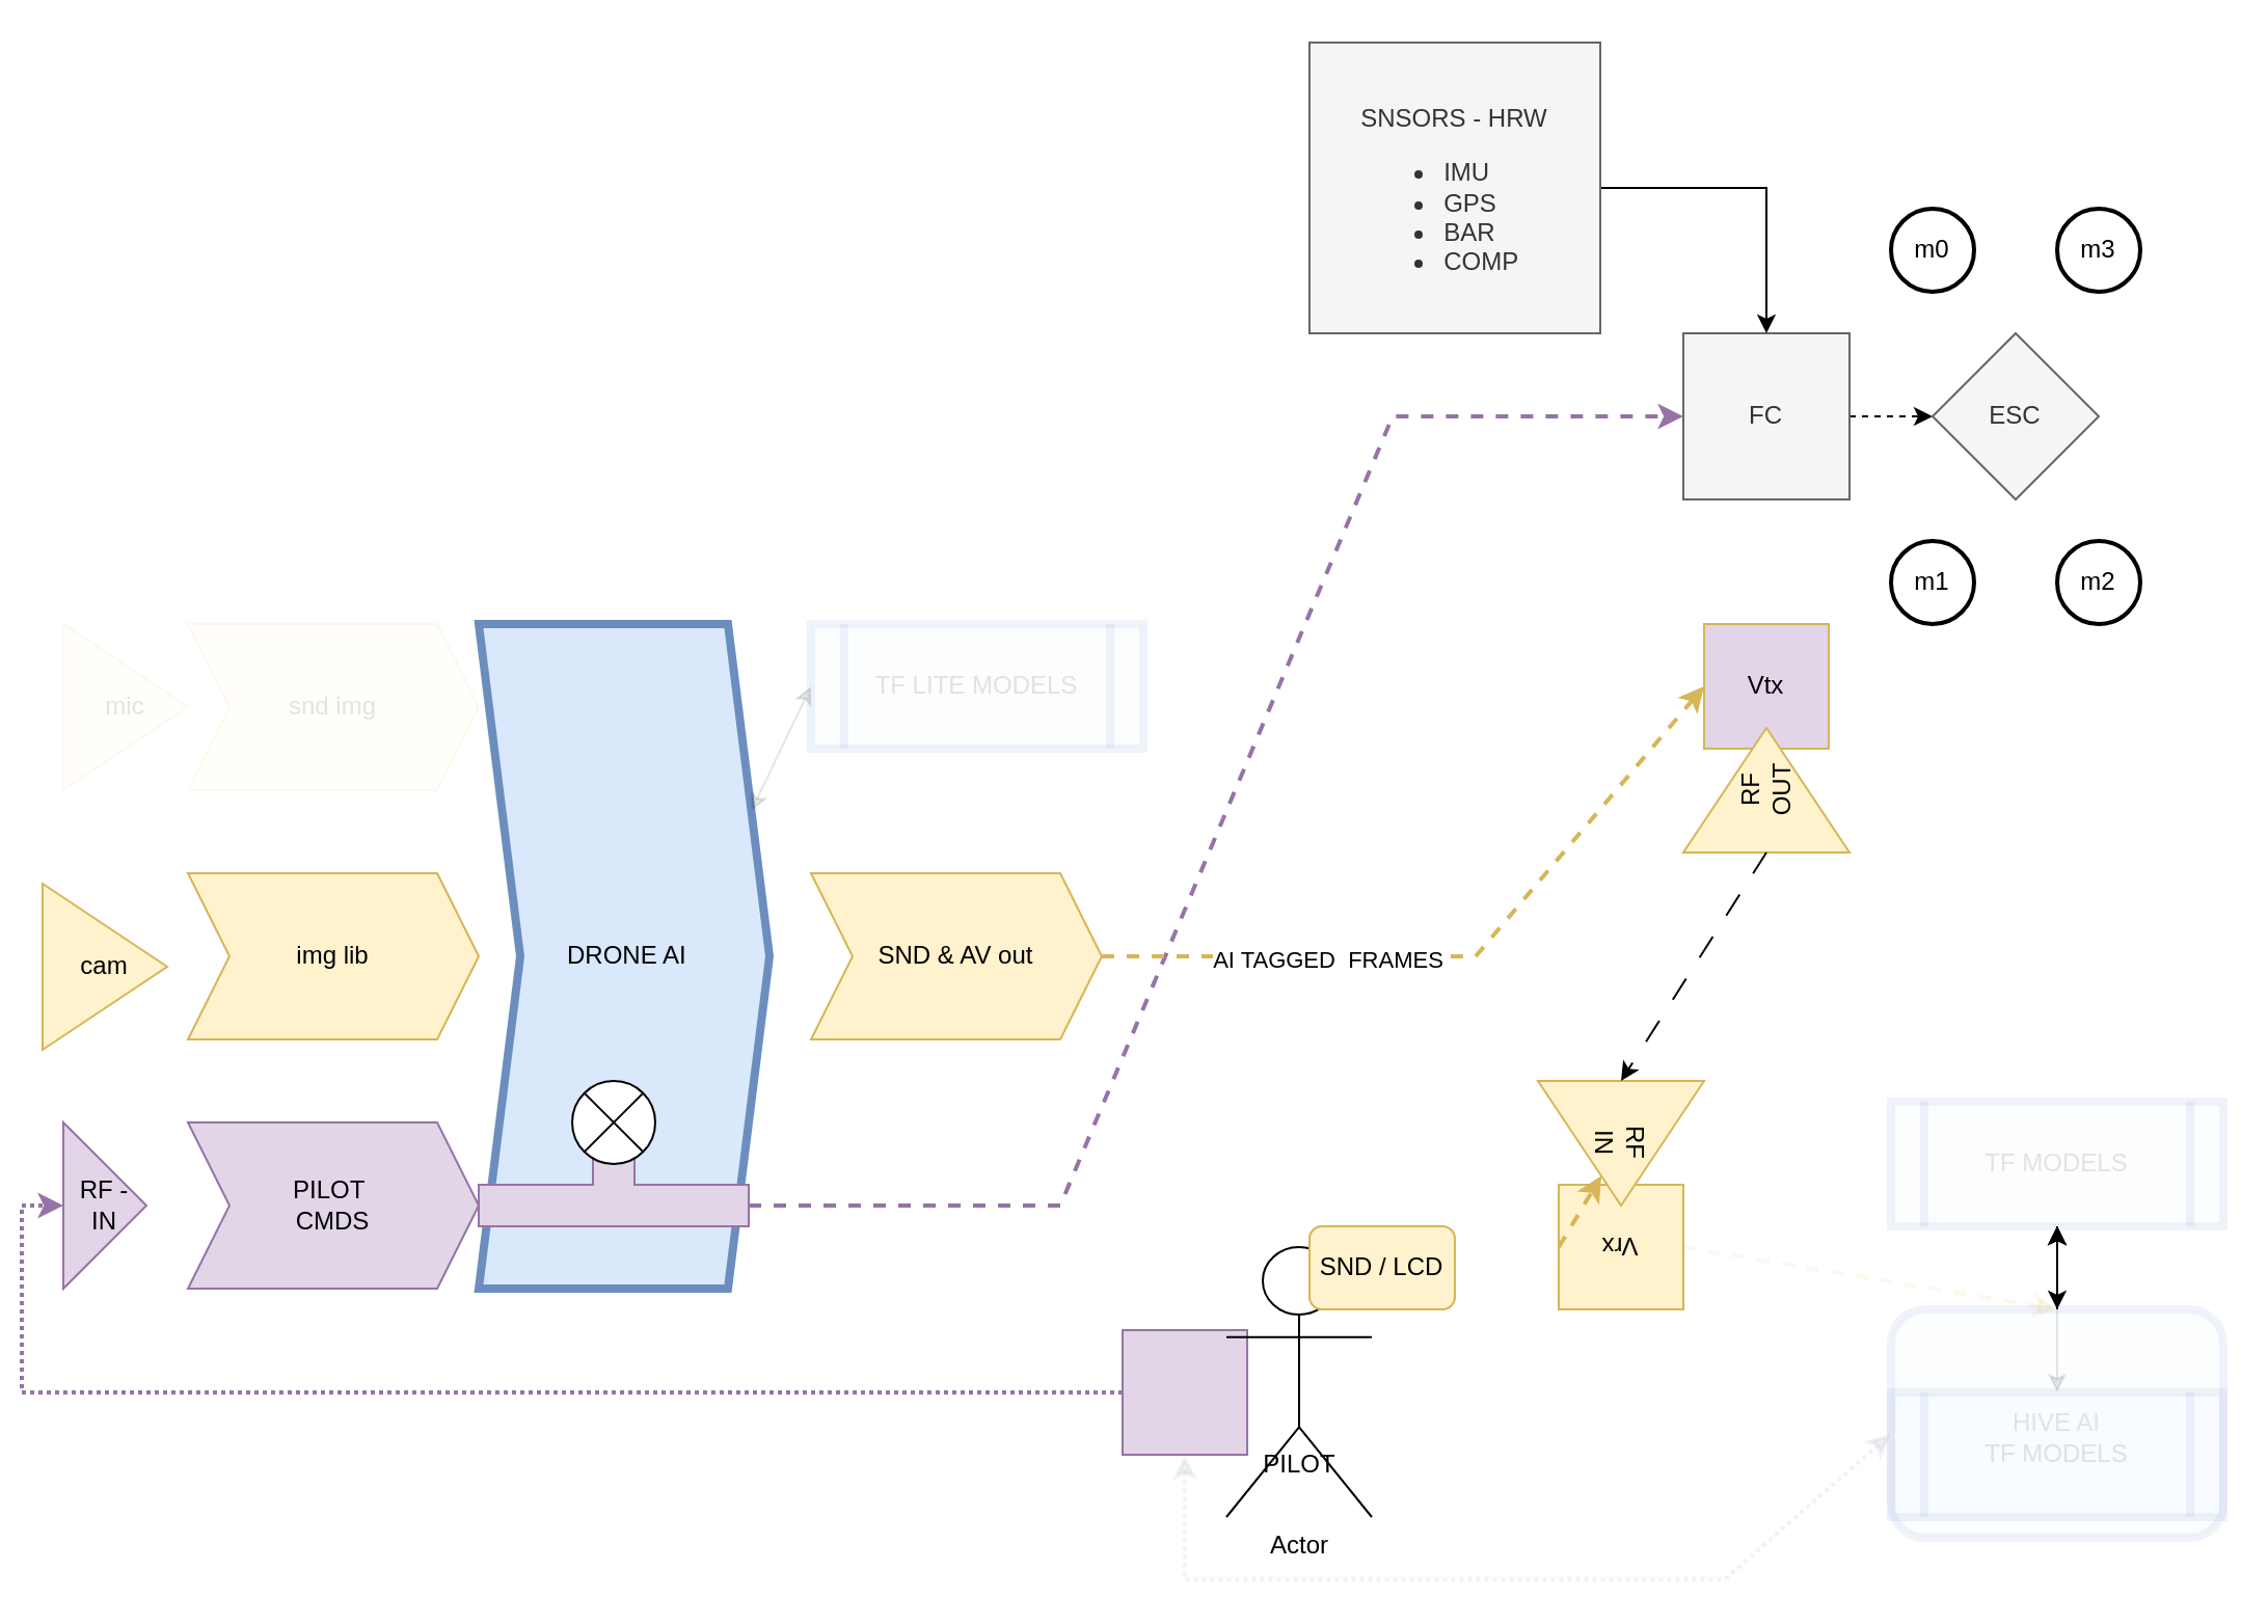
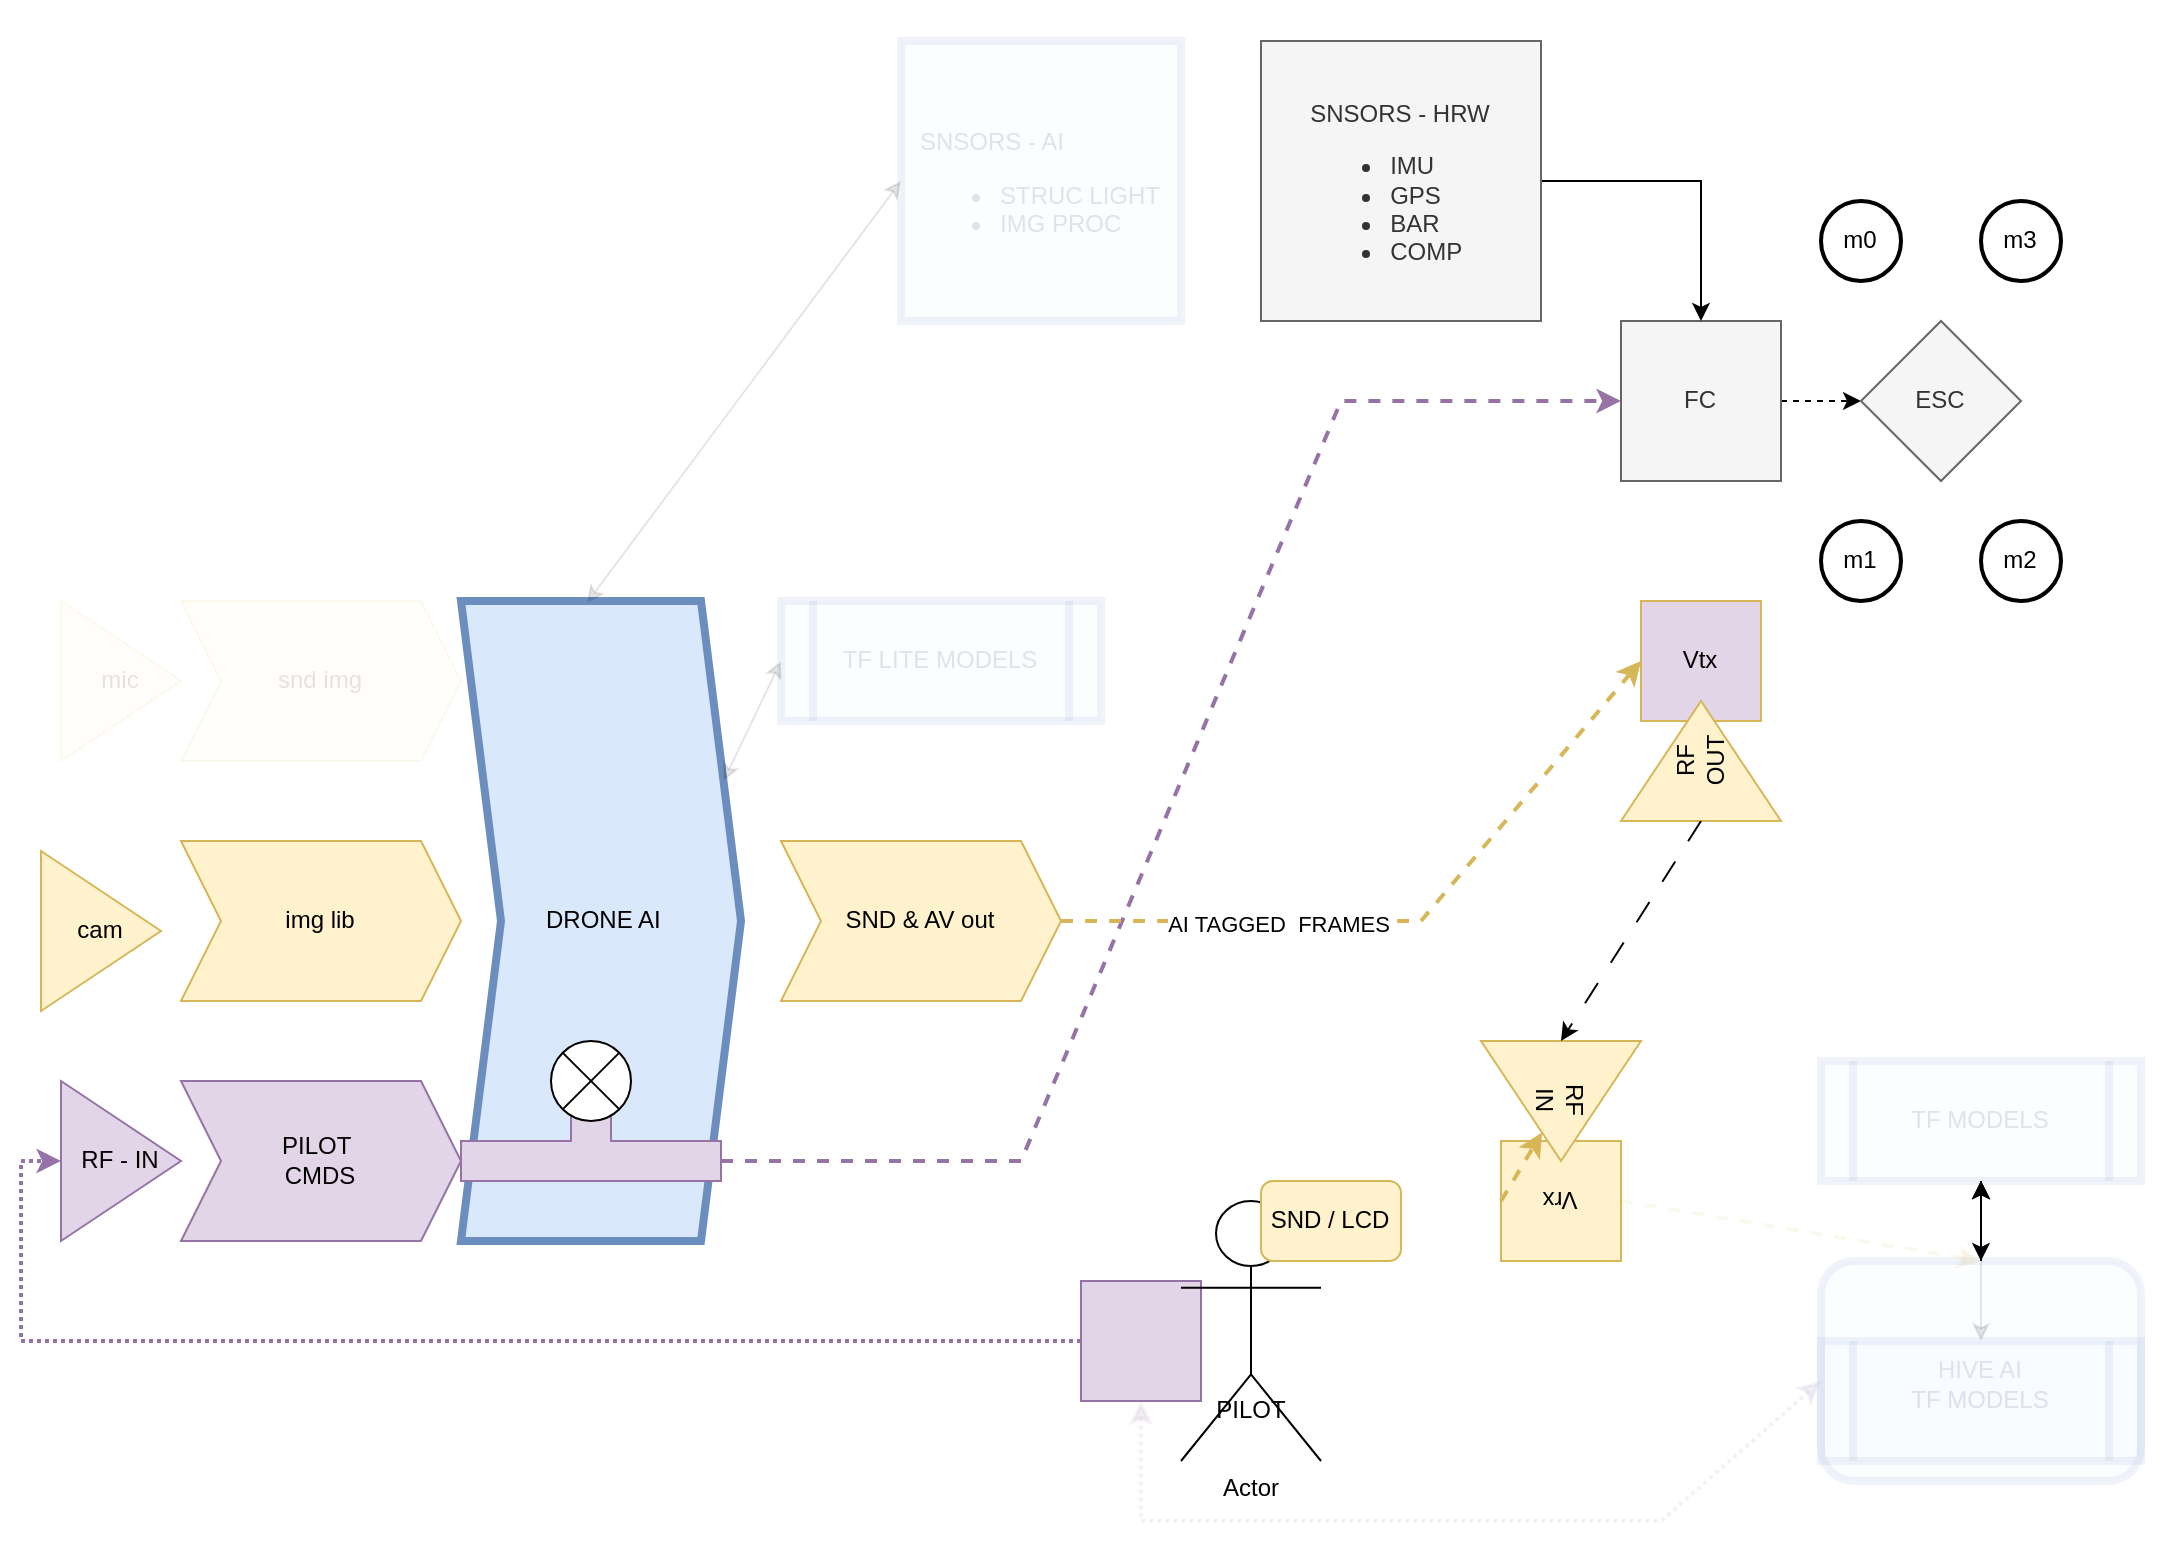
+ <mxCell id="15" value="&lt;div align=&quot;left&quot;&gt;&lt;br&gt;&lt;/div&gt;&lt;div align=&quot;left&quot;&gt;&lt;br&gt;&lt;/div&gt;&lt;div align=&quot;left&quot;&gt;&lt;br&gt;&lt;/div&gt;&lt;div align=&quot;left&quot;&gt;SNSORS - AI&lt;br&gt;&lt;/div&gt;&lt;div align=&quot;left&quot;&gt;&lt;ul&gt;&lt;li&gt;STRUC LIGHT&lt;/li&gt;&lt;li&gt;IMG PROC&lt;/li&gt;&lt;/ul&gt;&lt;/div&gt;&lt;div&gt;&lt;br&gt;&lt;/div&gt;&lt;div&gt;&lt;br&gt;&lt;/div&gt;" style="whiteSpace=wrap;html=1;aspect=fixed;fillColor=#dae8fc;strokeColor=#6c8ebf;strokeWidth=4;glass=0;opacity=10;textOpacity=10;" parent="1" vertex="1"><mxGeometry x="450" y="20" width="140" height="140" as="geometry" /></mxCell>
+ <mxCell id="33" value="" style="endArrow=classic;startArrow=classic;html=1;rounded=0;entryX=0;entryY=0.5;entryDx=0;entryDy=0;exitX=0.45;exitY=0.003;exitDx=0;exitDy=0;exitPerimeter=0;opacity=10;" parent="1" source="24" target="15" edge="1"><mxGeometry width="50" height="50" relative="1" as="geometry"><mxPoint x="490" y="410" as="sourcePoint" /><mxPoint x="540" y="360" as="targetPoint" /></mxGeometry></mxCell>
- <mxCell id="16" value="RF - IN" style="triangle;whiteSpace=wrap;html=1;fillColor=#e1d5e7;strokeColor=#9673a6;" parent="1" vertex="1"><mxGeometry x="30" y="540" width="40" height="80" as="geometry" /></mxCell>
+ <mxCell id="16" value="RF - IN" style="triangle;whiteSpace=wrap;html=1;fillColor=#e1d5e7;strokeColor=#9673a6;" parent="1" vertex="1"><mxGeometry x="30" y="540" width="60" height="80" as="geometry" /></mxCell>
